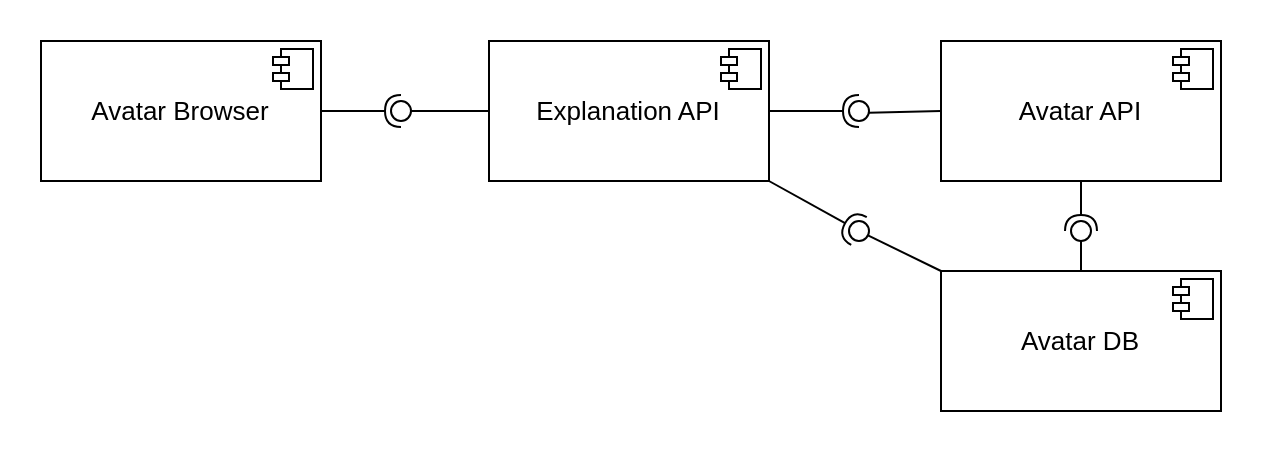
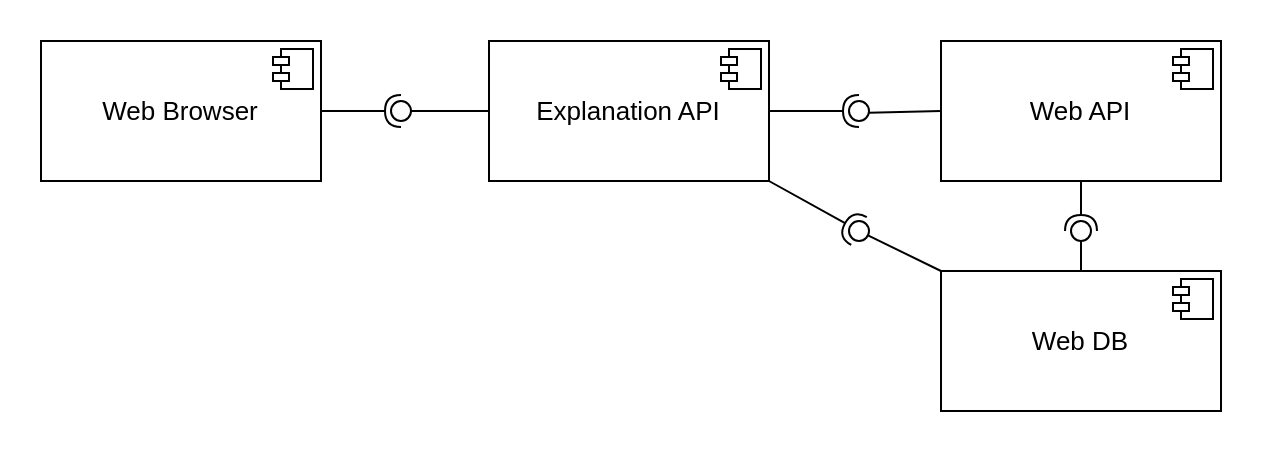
- <mxCell id="8" value="&lt;p style=&quot;margin: 0px ; margin-top: 6px ; text-align: center&quot;&gt;&lt;font style=&quot;font-size: 13px&quot;&gt;&lt;br&gt;&lt;/font&gt;&lt;/p&gt;&lt;p style=&quot;margin: 0px ; margin-top: 6px ; text-align: center&quot;&gt;&lt;font style=&quot;font-size: 13px&quot;&gt;Avatar Browser&lt;br&gt;&lt;/font&gt;&lt;/p&gt;" style="align=left;overflow=fill;html=1;" parent="1" vertex="1"><mxGeometry x="20" y="20" width="140" height="70" as="geometry" /></mxCell>
+ <mxCell id="8" value="&lt;p style=&quot;margin: 0px ; margin-top: 6px ; text-align: center&quot;&gt;&lt;font style=&quot;font-size: 13px&quot;&gt;&lt;br&gt;&lt;/font&gt;&lt;/p&gt;&lt;p style=&quot;margin: 0px ; margin-top: 6px ; text-align: center&quot;&gt;&lt;font style=&quot;font-size: 13px&quot;&gt;Web Browser&lt;br&gt;&lt;/font&gt;&lt;/p&gt;" style="align=left;overflow=fill;html=1;" parent="1" vertex="1"><mxGeometry x="20" y="20" width="140" height="70" as="geometry" /></mxCell>
- <mxCell id="4" value="&lt;p style=&quot;margin: 0px ; margin-top: 6px ; text-align: center&quot;&gt;&lt;font style=&quot;font-size: 13px&quot;&gt;&lt;br&gt;&lt;/font&gt;&lt;/p&gt;&lt;p style=&quot;margin: 0px ; margin-top: 6px ; text-align: center&quot;&gt;&lt;font style=&quot;font-size: 13px&quot;&gt;Avatar API&lt;br&gt;&lt;/font&gt;&lt;/p&gt;" style="align=left;overflow=fill;html=1;" parent="1" vertex="1"><mxGeometry x="470" y="20" width="140" height="70" as="geometry" /></mxCell>
+ <mxCell id="4" value="&lt;p style=&quot;margin: 0px ; margin-top: 6px ; text-align: center&quot;&gt;&lt;font style=&quot;font-size: 13px&quot;&gt;&lt;br&gt;&lt;/font&gt;&lt;/p&gt;&lt;p style=&quot;margin: 0px ; margin-top: 6px ; text-align: center&quot;&gt;&lt;font style=&quot;font-size: 13px&quot;&gt;Web API&lt;br&gt;&lt;/font&gt;&lt;/p&gt;" style="align=left;overflow=fill;html=1;" parent="1" vertex="1"><mxGeometry x="470" y="20" width="140" height="70" as="geometry" /></mxCell>
- <mxCell id="6" value="&lt;p style=&quot;margin: 0px ; margin-top: 6px ; text-align: center&quot;&gt;&lt;font style=&quot;font-size: 13px&quot;&gt;&lt;br&gt;&lt;/font&gt;&lt;/p&gt;&lt;p style=&quot;margin: 0px ; margin-top: 6px ; text-align: center&quot;&gt;&lt;font style=&quot;font-size: 13px&quot;&gt;Avatar DB&lt;/font&gt;&lt;/p&gt;" style="align=left;overflow=fill;html=1;" parent="1" vertex="1"><mxGeometry x="470" y="135" width="140" height="70" as="geometry" /></mxCell>
+ <mxCell id="6" value="&lt;p style=&quot;margin: 0px ; margin-top: 6px ; text-align: center&quot;&gt;&lt;font style=&quot;font-size: 13px&quot;&gt;&lt;br&gt;&lt;/font&gt;&lt;/p&gt;&lt;p style=&quot;margin: 0px ; margin-top: 6px ; text-align: center&quot;&gt;&lt;font style=&quot;font-size: 13px&quot;&gt;Web DB&lt;/font&gt;&lt;/p&gt;" style="align=left;overflow=fill;html=1;" parent="1" vertex="1"><mxGeometry x="470" y="135" width="140" height="70" as="geometry" /></mxCell>
